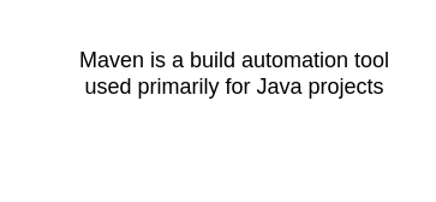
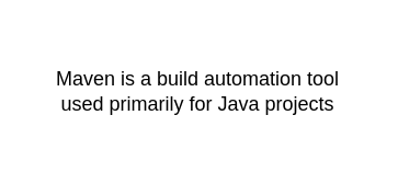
- <mxCell id="2" value="Maven is a build automation tool used primarily for Java projects" style="text;html=1;strokeColor=none;fillColor=none;align=center;verticalAlign=middle;whiteSpace=wrap;rounded=0;" parent="1" vertex="1"><mxGeometry x="30" y="5" width="200" height="70" as="geometry" /></mxCell>
+ <mxCell id="2" value="Maven is a build automation tool used primarily for Java projects" style="text;html=1;strokeColor=none;fillColor=none;align=center;verticalAlign=middle;whiteSpace=wrap;rounded=0;" parent="1" vertex="1"><mxGeometry x="20" y="20" width="200" height="70" as="geometry" /></mxCell>
